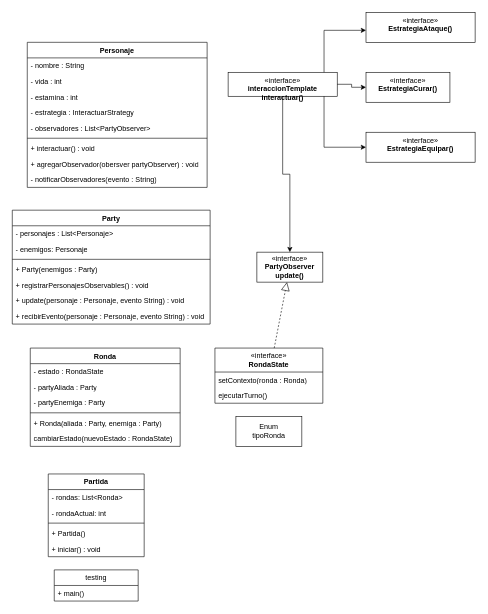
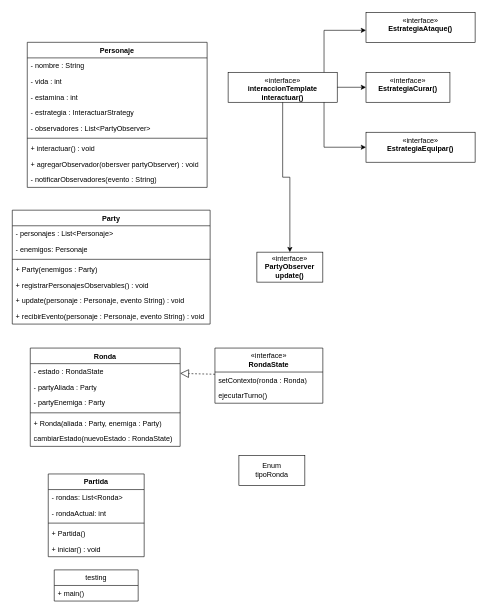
- <mxCell id="44" value="«interface»&lt;br&gt;&lt;b&gt;interaccionTemplate&lt;/b&gt;&lt;div&gt;&lt;b&gt;interactuar()&lt;/b&gt;&lt;/div&gt;" style="html=1;whiteSpace=wrap;align=center;verticalAlign=top;spacingLeft=4;spacingRight=4;fontFamily=Helvetica;fontSize=12;fontColor=default;fillColor=none;gradientColor=none;" vertex="1" parent="1"><mxGeometry x="380" y="120" width="182" height="40" as="geometry" /></mxCell>
+ <mxCell id="44" value="«interface»&lt;br&gt;&lt;b&gt;interaccionTemplate&lt;/b&gt;&lt;div&gt;&lt;b&gt;interactuar()&lt;/b&gt;&lt;/div&gt;" style="html=1;whiteSpace=wrap;align=center;verticalAlign=top;spacingLeft=4;spacingRight=4;fontFamily=Helvetica;fontSize=12;fontColor=default;fillColor=none;gradientColor=none;" vertex="1" parent="1"><mxGeometry x="380" y="120" width="182" height="50" as="geometry" /></mxCell>
- <mxCell id="48" value="" style="endArrow=block;dashed=1;endFill=0;endSize=12;html=1;rounded=0;fontFamily=Helvetica;fontSize=12;fontColor=default;" edge="1" parent="1" source="19" target="3"><mxGeometry width="160" relative="1" as="geometry"><mxPoint x="200" y="660" as="sourcePoint" /><mxPoint x="360" y="660" as="targetPoint" /></mxGeometry></mxCell>
+ <mxCell id="48" value="" style="endArrow=block;dashed=1;endFill=0;endSize=12;html=1;rounded=0;fontFamily=Helvetica;fontSize=12;fontColor=default;" edge="1" parent="1" source="19" target="13"><mxGeometry width="160" relative="1" as="geometry"><mxPoint x="200" y="660" as="sourcePoint" /><mxPoint x="360" y="660" as="targetPoint" /></mxGeometry></mxCell>
- <mxCell id="2" value="Enum&lt;div&gt;tipoRonda&lt;/div&gt;" style="html=1;whiteSpace=wrap;" vertex="1" parent="1"><mxGeometry x="393" y="694" width="110" height="50" as="geometry" /></mxCell>
+ <mxCell id="2" value="Enum&lt;div&gt;tipoRonda&lt;/div&gt;" style="html=1;whiteSpace=wrap;" vertex="1" parent="1"><mxGeometry x="398" y="759" width="110" height="50" as="geometry" /></mxCell>
